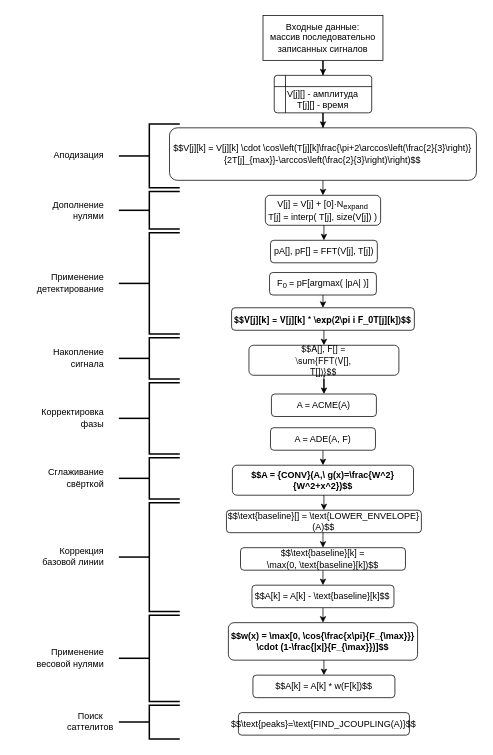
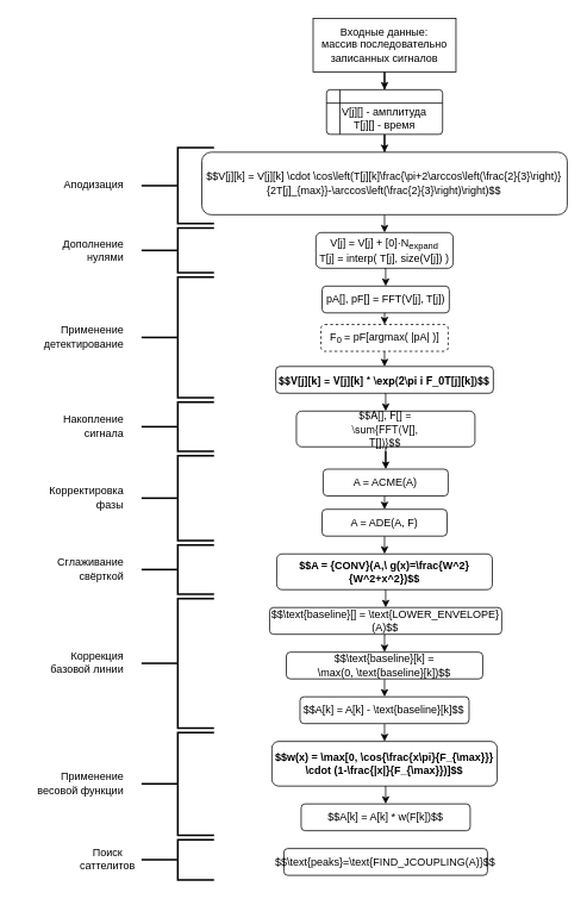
+ <mxCell id="10" style="edgeStyle=orthogonalEdgeStyle;rounded=0;orthogonalLoop=1;jettySize=auto;html=1;exitX=0.5;exitY=1;exitDx=0;exitDy=0;entryX=0.5;entryY=0;entryDx=0;entryDy=0;" edge="1" parent="1" source="16" target="15"><mxGeometry relative="1" as="geometry"><mxPoint x="429.995" y="350" as="sourcePoint" /></mxGeometry></mxCell>
- <mxCell id="15" value="F&lt;sub&gt;0&amp;nbsp;&lt;/sub&gt;= pF[argmax( |pA| )]" style="rounded=1;whiteSpace=wrap;html=1;strokeWidth=1;" vertex="1" parent="1"><mxGeometry x="358.75" y="363" width="142.5" height="30" as="geometry" /></mxCell>
+ <mxCell id="15" value="F&lt;sub&gt;0&amp;nbsp;&lt;/sub&gt;= pF[argmax( |pA| )]" style="rounded=1;whiteSpace=wrap;html=1;strokeWidth=1;dashed=1;" vertex="1" parent="1"><mxGeometry x="358.75" y="363" width="142.5" height="30" as="geometry" /></mxCell>
+ <mxCell id="19" style="edgeStyle=orthogonalEdgeStyle;rounded=0;orthogonalLoop=1;jettySize=auto;html=1;exitX=0.5;exitY=1;exitDx=0;exitDy=0;entryX=0.5;entryY=0;entryDx=0;entryDy=0;" edge="1" parent="1" source="20" target="22"><mxGeometry relative="1" as="geometry" /></mxCell>
- <mxCell id="59" value="Применение весовой нулями" style="text;html=1;strokeColor=none;fillColor=none;align=right;verticalAlign=middle;whiteSpace=wrap;rounded=0;" vertex="1" parent="57"><mxGeometry x="-80" y="52" width="120" height="10" as="geometry" /></mxCell>
+ <mxCell id="59" value="Применение весовой функции" style="text;html=1;strokeColor=none;fillColor=none;align=right;verticalAlign=middle;whiteSpace=wrap;rounded=0;" vertex="1" parent="57"><mxGeometry x="-80" y="52" width="120" height="10" as="geometry" /></mxCell>
